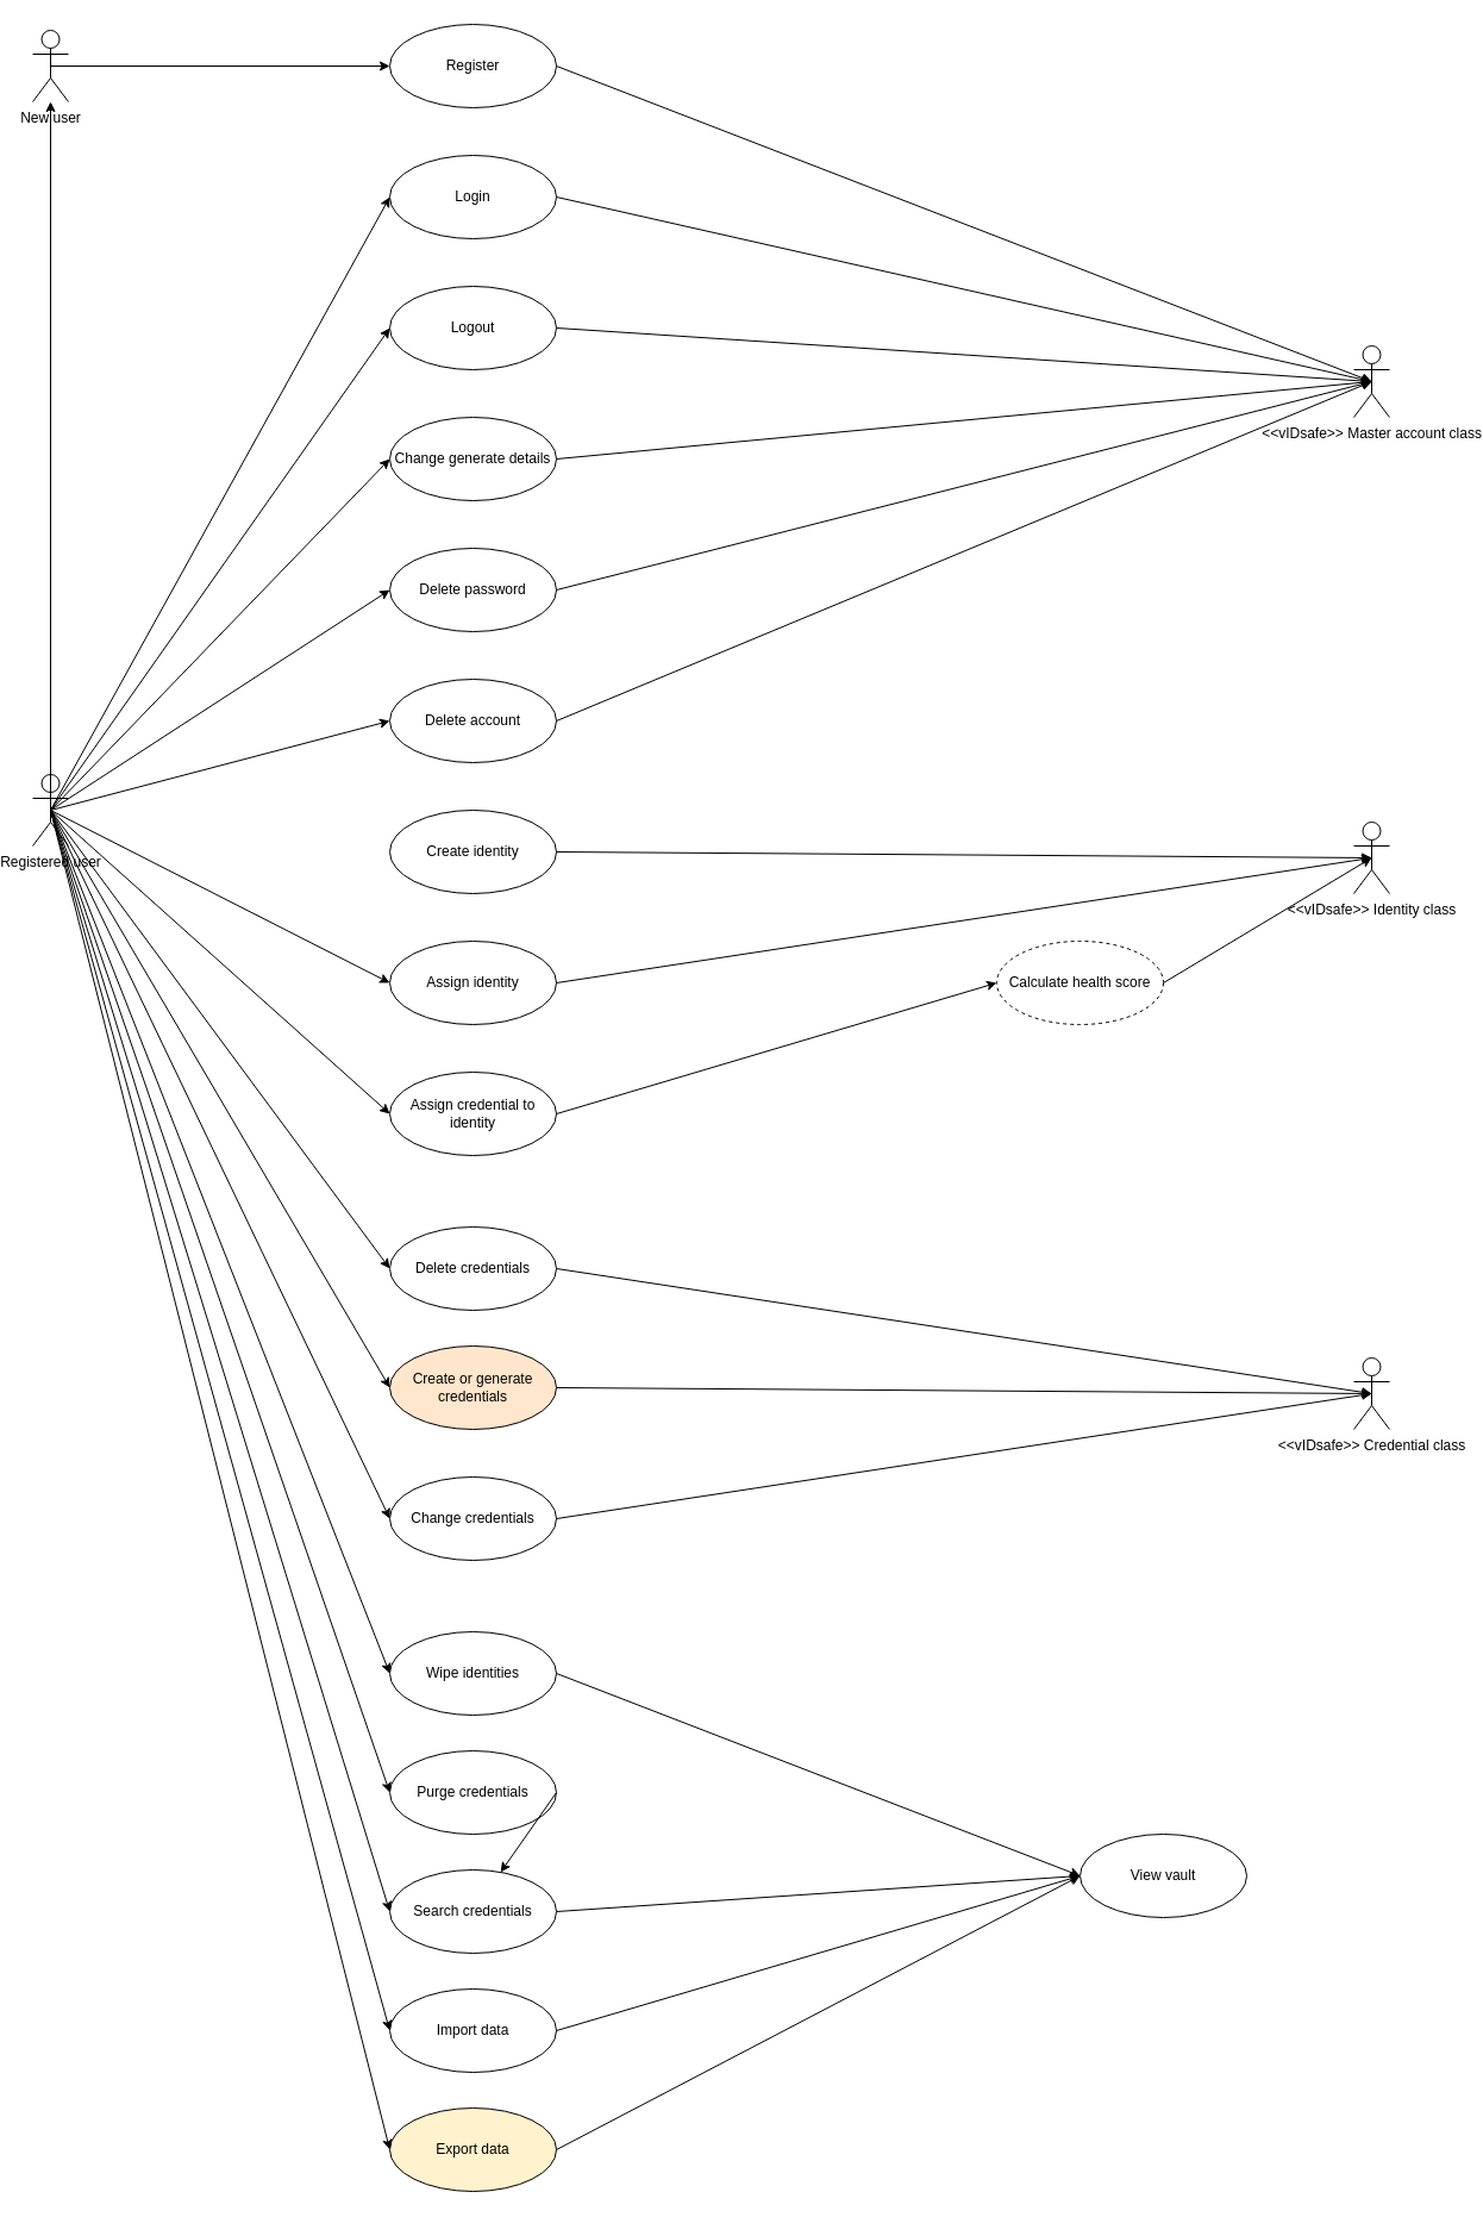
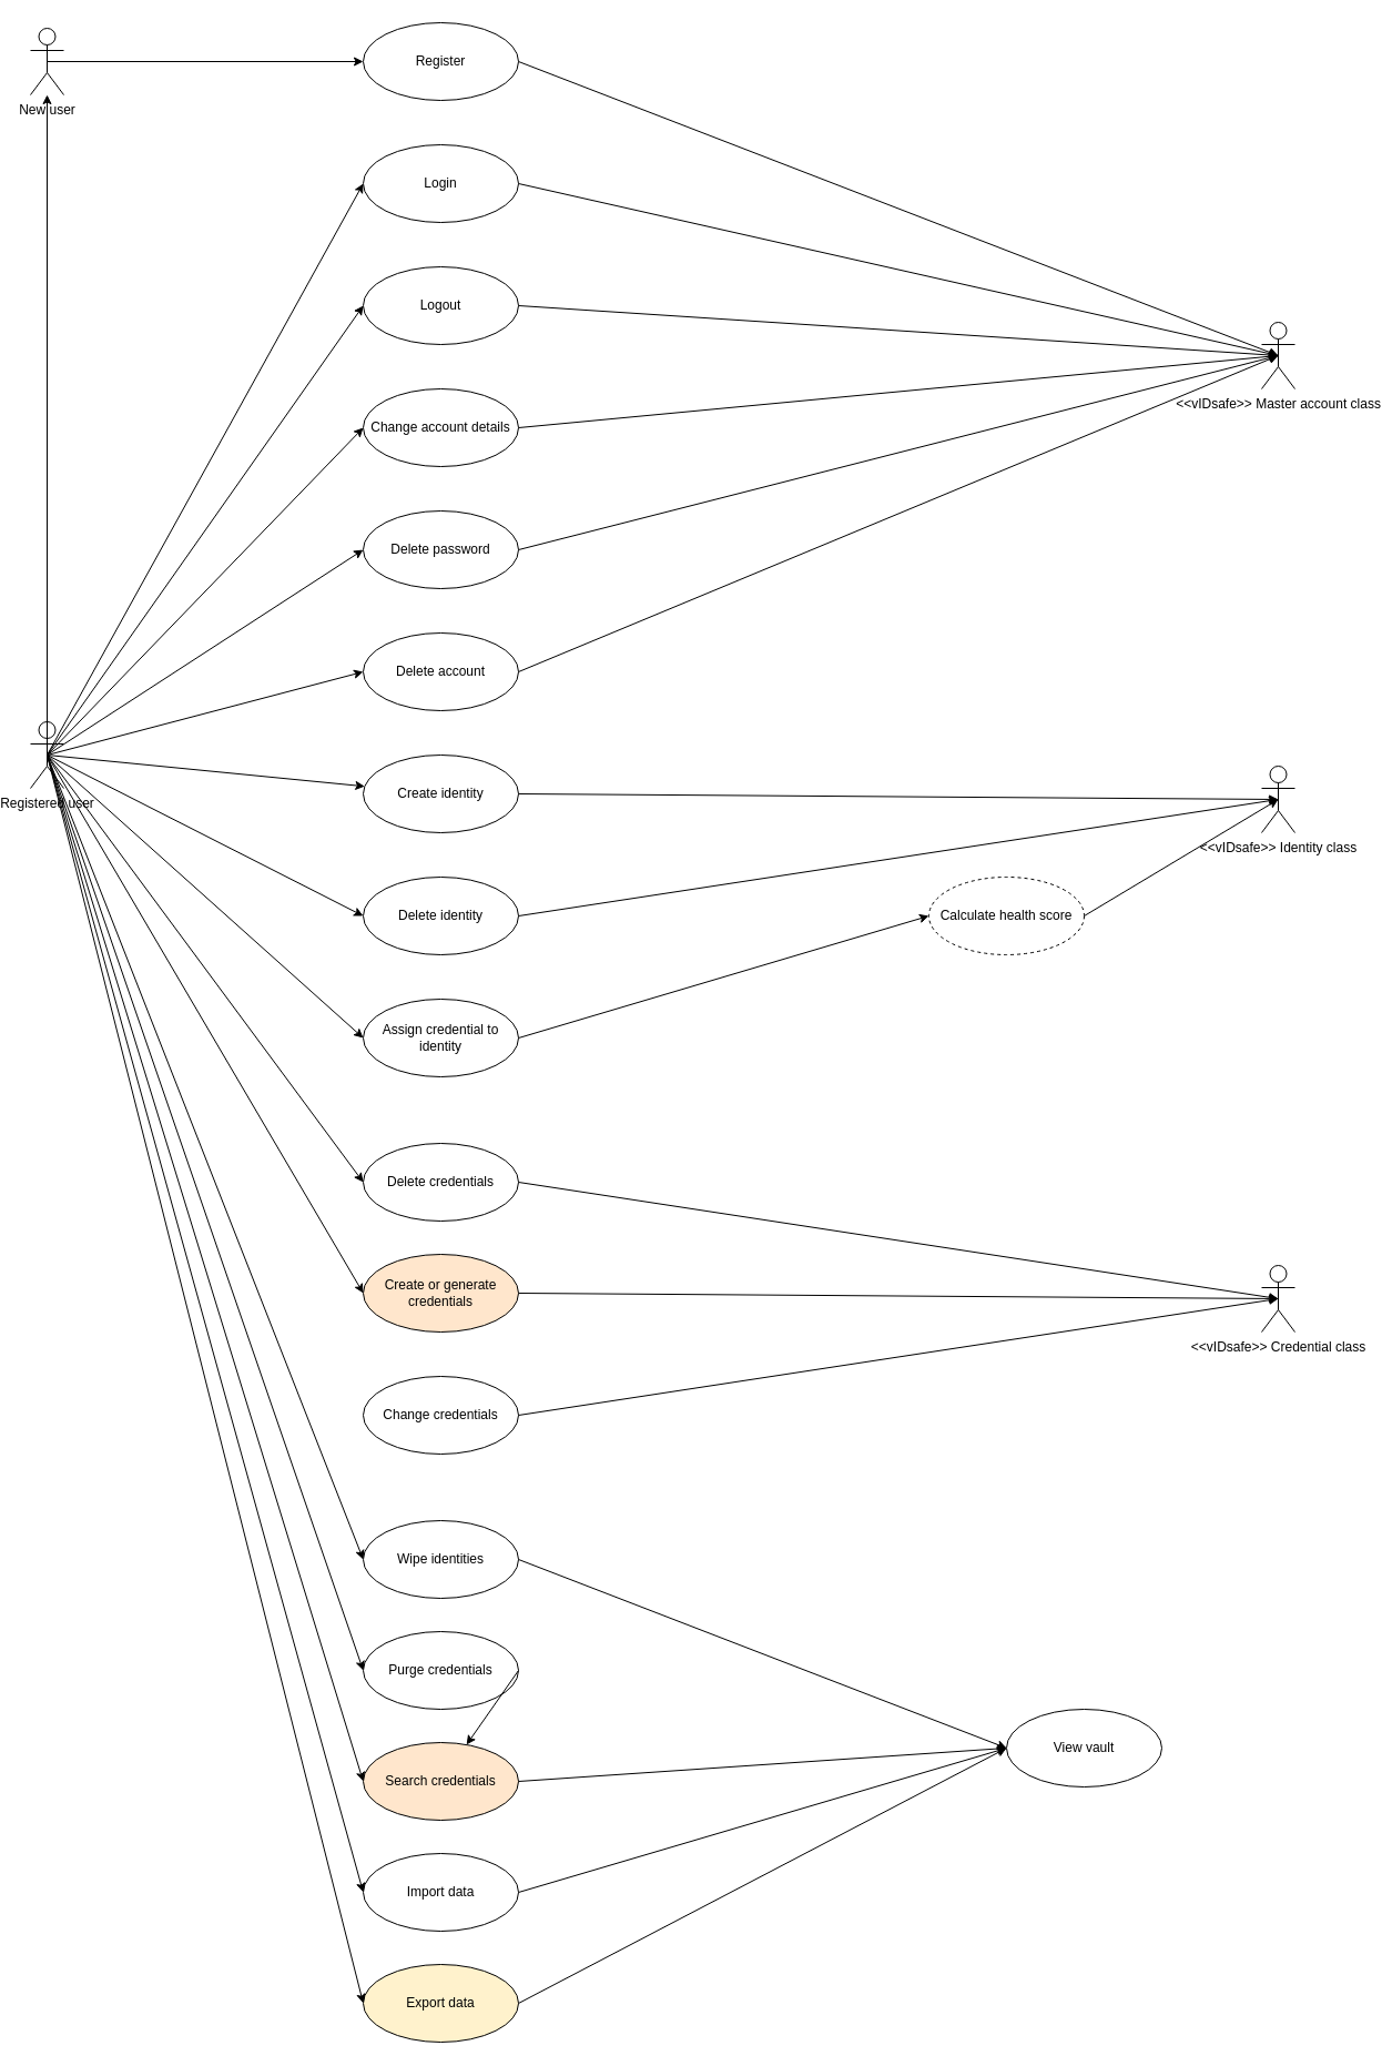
- <mxCell id="6" value="Change generate details" style="ellipse;whiteSpace=wrap;html=1;" vertex="1" parent="1"><mxGeometry x="320" y="350" width="140" height="70" as="geometry" /></mxCell>
+ <mxCell id="6" value="Change account details" style="ellipse;whiteSpace=wrap;html=1;" vertex="1" parent="1"><mxGeometry x="320" y="350" width="140" height="70" as="geometry" /></mxCell>
- <mxCell id="21" value="Assign identity" style="ellipse;whiteSpace=wrap;html=1;" vertex="1" parent="1"><mxGeometry x="320" y="790" width="140" height="70" as="geometry" /></mxCell>
+ <mxCell id="21" value="Delete identity" style="ellipse;whiteSpace=wrap;html=1;" vertex="1" parent="1"><mxGeometry x="320" y="790" width="140" height="70" as="geometry" /></mxCell>
- <mxCell id="60" value="" style="endArrow=classic;html=1;entryX=0;entryY=0.5;entryDx=0;entryDy=0;exitX=0.5;exitY=0.5;exitDx=0;exitDy=0;exitPerimeter=0;" edge="1" parent="1" source="8" target="58"><mxGeometry width="50" height="50" relative="1" as="geometry"><mxPoint x="45" y="690" as="sourcePoint" /><mxPoint x="330" y="1265" as="targetPoint" /></mxGeometry></mxCell>
+ <mxCell id="60" value="" style="endArrow=classic;html=1;exitX=0.5;exitY=0.5;exitDx=0;exitDy=0;exitPerimeter=0;" edge="1" parent="1" source="8" target="20"><mxGeometry width="50" height="50" relative="1" as="geometry"><mxPoint x="45" y="690" as="sourcePoint" /><mxPoint x="330" y="1265" as="targetPoint" /></mxGeometry></mxCell>
- <mxCell id="30" value="Search credentials" style="ellipse;whiteSpace=wrap;html=1;" vertex="1" parent="1"><mxGeometry x="320" y="1570" width="140" height="70" as="geometry" /></mxCell>
+ <mxCell id="30" value="Search credentials" style="ellipse;whiteSpace=wrap;html=1;fillColor=#ffe6cc;" vertex="1" parent="1"><mxGeometry x="320" y="1570" width="140" height="70" as="geometry" /></mxCell>
